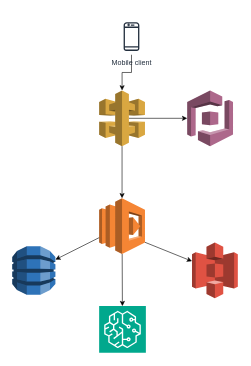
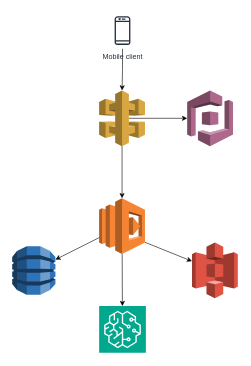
- <mxCell id="6" value="Mobile client" style="sketch=0;outlineConnect=0;fontColor=#232F3E;gradientColor=none;strokeColor=#232F3E;fillColor=#ffffff;dashed=0;verticalLabelPosition=bottom;verticalAlign=top;align=center;html=1;fontSize=12;fontStyle=0;aspect=fixed;shape=mxgraph.aws4.resourceIcon;resIcon=mxgraph.aws4.mobile_client;" vertex="1" parent="1"><mxGeometry x="189" y="30" width="60" height="60" as="geometry" /></mxCell>
+ <mxCell id="6" value="Mobile client" style="sketch=0;outlineConnect=0;fontColor=#232F3E;gradientColor=none;strokeColor=#232F3E;fillColor=#ffffff;dashed=0;verticalLabelPosition=bottom;verticalAlign=top;align=center;html=1;fontSize=12;fontStyle=0;aspect=fixed;shape=mxgraph.aws4.resourceIcon;resIcon=mxgraph.aws4.mobile_client;" vertex="1" parent="1"><mxGeometry x="174" y="20" width="60" height="60" as="geometry" /></mxCell>
